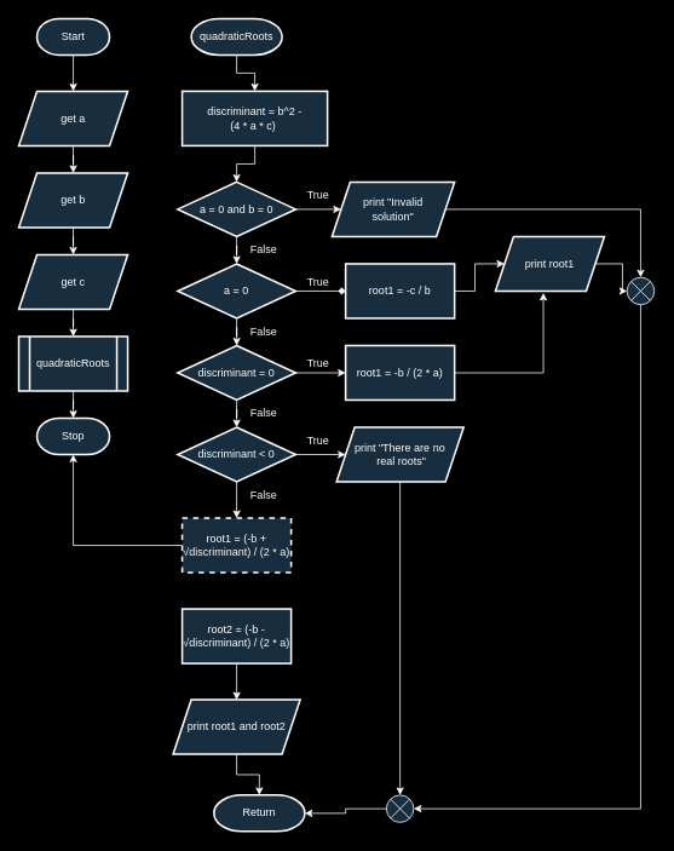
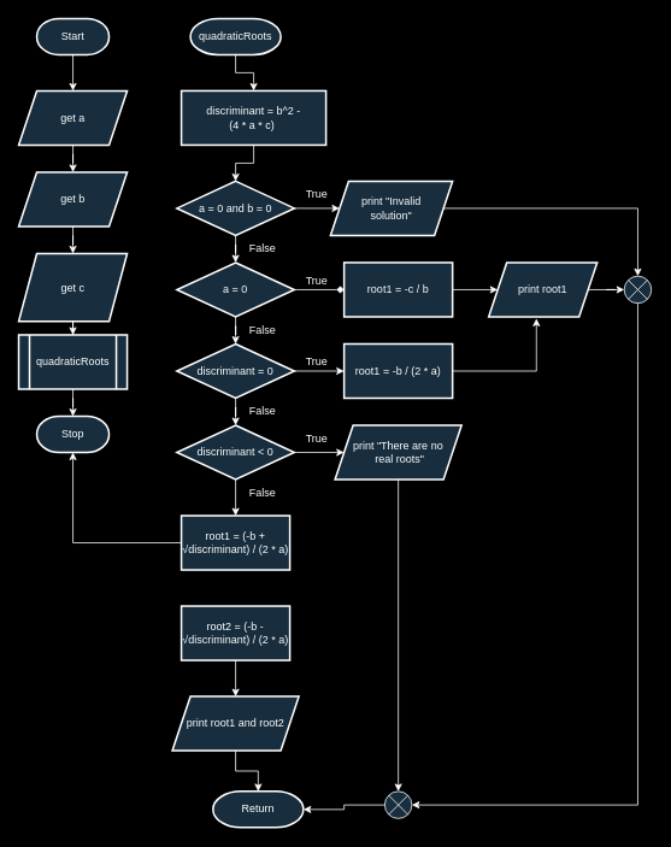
- <mxCell id="27" value="print root1" style="shape=parallelogram;perimeter=parallelogramPerimeter;whiteSpace=wrap;html=1;fixedSize=1;strokeWidth=2;labelBackgroundColor=none;fillColor=#182E3E;strokeColor=#FFFFFF;fontColor=#FFFFFF;" parent="1" vertex="1"><mxGeometry x="545" y="260" width="120" height="60" as="geometry" /></mxCell>
+ <mxCell id="27" value="print root1" style="shape=parallelogram;perimeter=parallelogramPerimeter;whiteSpace=wrap;html=1;fixedSize=1;strokeWidth=2;labelBackgroundColor=none;fillColor=#182E3E;strokeColor=#FFFFFF;fontColor=#FFFFFF;" parent="1" vertex="1"><mxGeometry x="540" y="290" width="120" height="60" as="geometry" /></mxCell>
- <mxCell id="9" value="get c" style="shape=parallelogram;perimeter=parallelogramPerimeter;whiteSpace=wrap;html=1;fixedSize=1;strokeWidth=2;labelBackgroundColor=none;fillColor=#182E3E;strokeColor=#FFFFFF;fontColor=#FFFFFF;" parent="1" vertex="1"><mxGeometry x="20" y="280" width="120" height="60" as="geometry" /></mxCell>
+ <mxCell id="9" value="get c" style="shape=parallelogram;perimeter=parallelogramPerimeter;whiteSpace=wrap;html=1;fixedSize=1;strokeWidth=2;labelBackgroundColor=none;fillColor=#182E3E;strokeColor=#FFFFFF;fontColor=#FFFFFF;" parent="1" vertex="1"><mxGeometry x="20" y="280" width="120" height="75" as="geometry" /></mxCell>
- <mxCell id="38" value="root1 = (-b + √discriminant) / (2 * a)" style="whiteSpace=wrap;html=1;strokeWidth=2;labelBackgroundColor=none;fillColor=#182E3E;strokeColor=#FFFFFF;fontColor=#FFFFFF;dashed=1;" parent="1" vertex="1"><mxGeometry x="200" y="570" width="120" height="60" as="geometry" /></mxCell>
+ <mxCell id="38" value="root1 = (-b + √discriminant) / (2 * a)" style="whiteSpace=wrap;html=1;strokeWidth=2;labelBackgroundColor=none;fillColor=#182E3E;strokeColor=#FFFFFF;fontColor=#FFFFFF;" parent="1" vertex="1"><mxGeometry x="200" y="570" width="120" height="60" as="geometry" /></mxCell>
